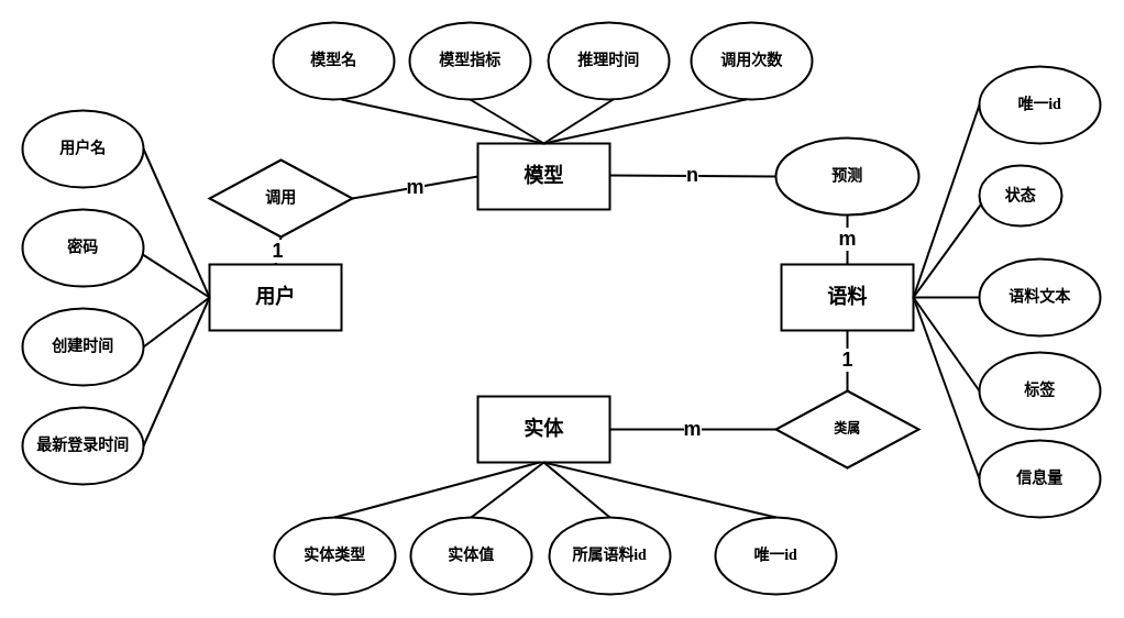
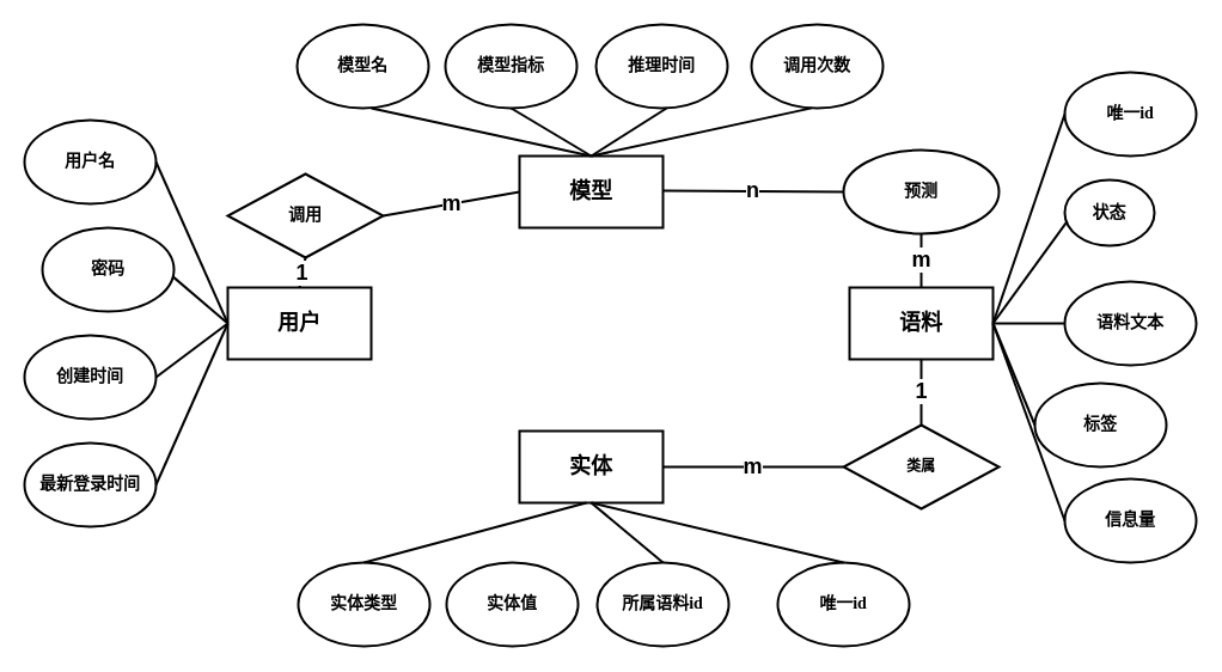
- <mxCell id="6" value="&lt;font style=&quot;font-size: 14px;&quot; face=&quot;宋体&quot;&gt;&lt;b&gt;密码&lt;/b&gt;&lt;/font&gt;" style="ellipse;whiteSpace=wrap;html=1;strokeWidth=2;" parent="1" vertex="1"><mxGeometry x="20" y="190" width="110" height="70" as="geometry" /></mxCell>
+ <mxCell id="6" value="&lt;font style=&quot;font-size: 14px;&quot; face=&quot;宋体&quot;&gt;&lt;b&gt;密码&lt;/b&gt;&lt;/font&gt;" style="ellipse;whiteSpace=wrap;html=1;strokeWidth=2;" parent="1" vertex="1"><mxGeometry x="35" y="190" width="110" height="70" as="geometry" /></mxCell>
- <mxCell id="20" value="&lt;font face=&quot;宋体&quot;&gt;&lt;span style=&quot;font-size: 14px;&quot;&gt;&lt;b&gt;标签&lt;/b&gt;&lt;/span&gt;&lt;/font&gt;" style="ellipse;whiteSpace=wrap;html=1;strokeWidth=2;" parent="1" vertex="1"><mxGeometry x="890" y="320" width="110" height="70" as="geometry" /></mxCell>
+ <mxCell id="20" value="&lt;font face=&quot;宋体&quot;&gt;&lt;span style=&quot;font-size: 14px;&quot;&gt;&lt;b&gt;标签&lt;/b&gt;&lt;/span&gt;&lt;/font&gt;" style="ellipse;whiteSpace=wrap;html=1;strokeWidth=2;" parent="1" vertex="1"><mxGeometry x="865" y="320" width="110" height="70" as="geometry" /></mxCell>
- <mxCell id="39" value="" style="endArrow=none;html=1;rounded=0;entryX=0.5;entryY=0;entryDx=0;entryDy=0;exitX=0.5;exitY=1;exitDx=0;exitDy=0;strokeWidth=2;" parent="1" source="4" target="15" edge="1"><mxGeometry width="50" height="50" relative="1" as="geometry"><mxPoint x="490" y="420" as="sourcePoint" /><mxPoint x="564" y="480" as="targetPoint" /></mxGeometry></mxCell>
